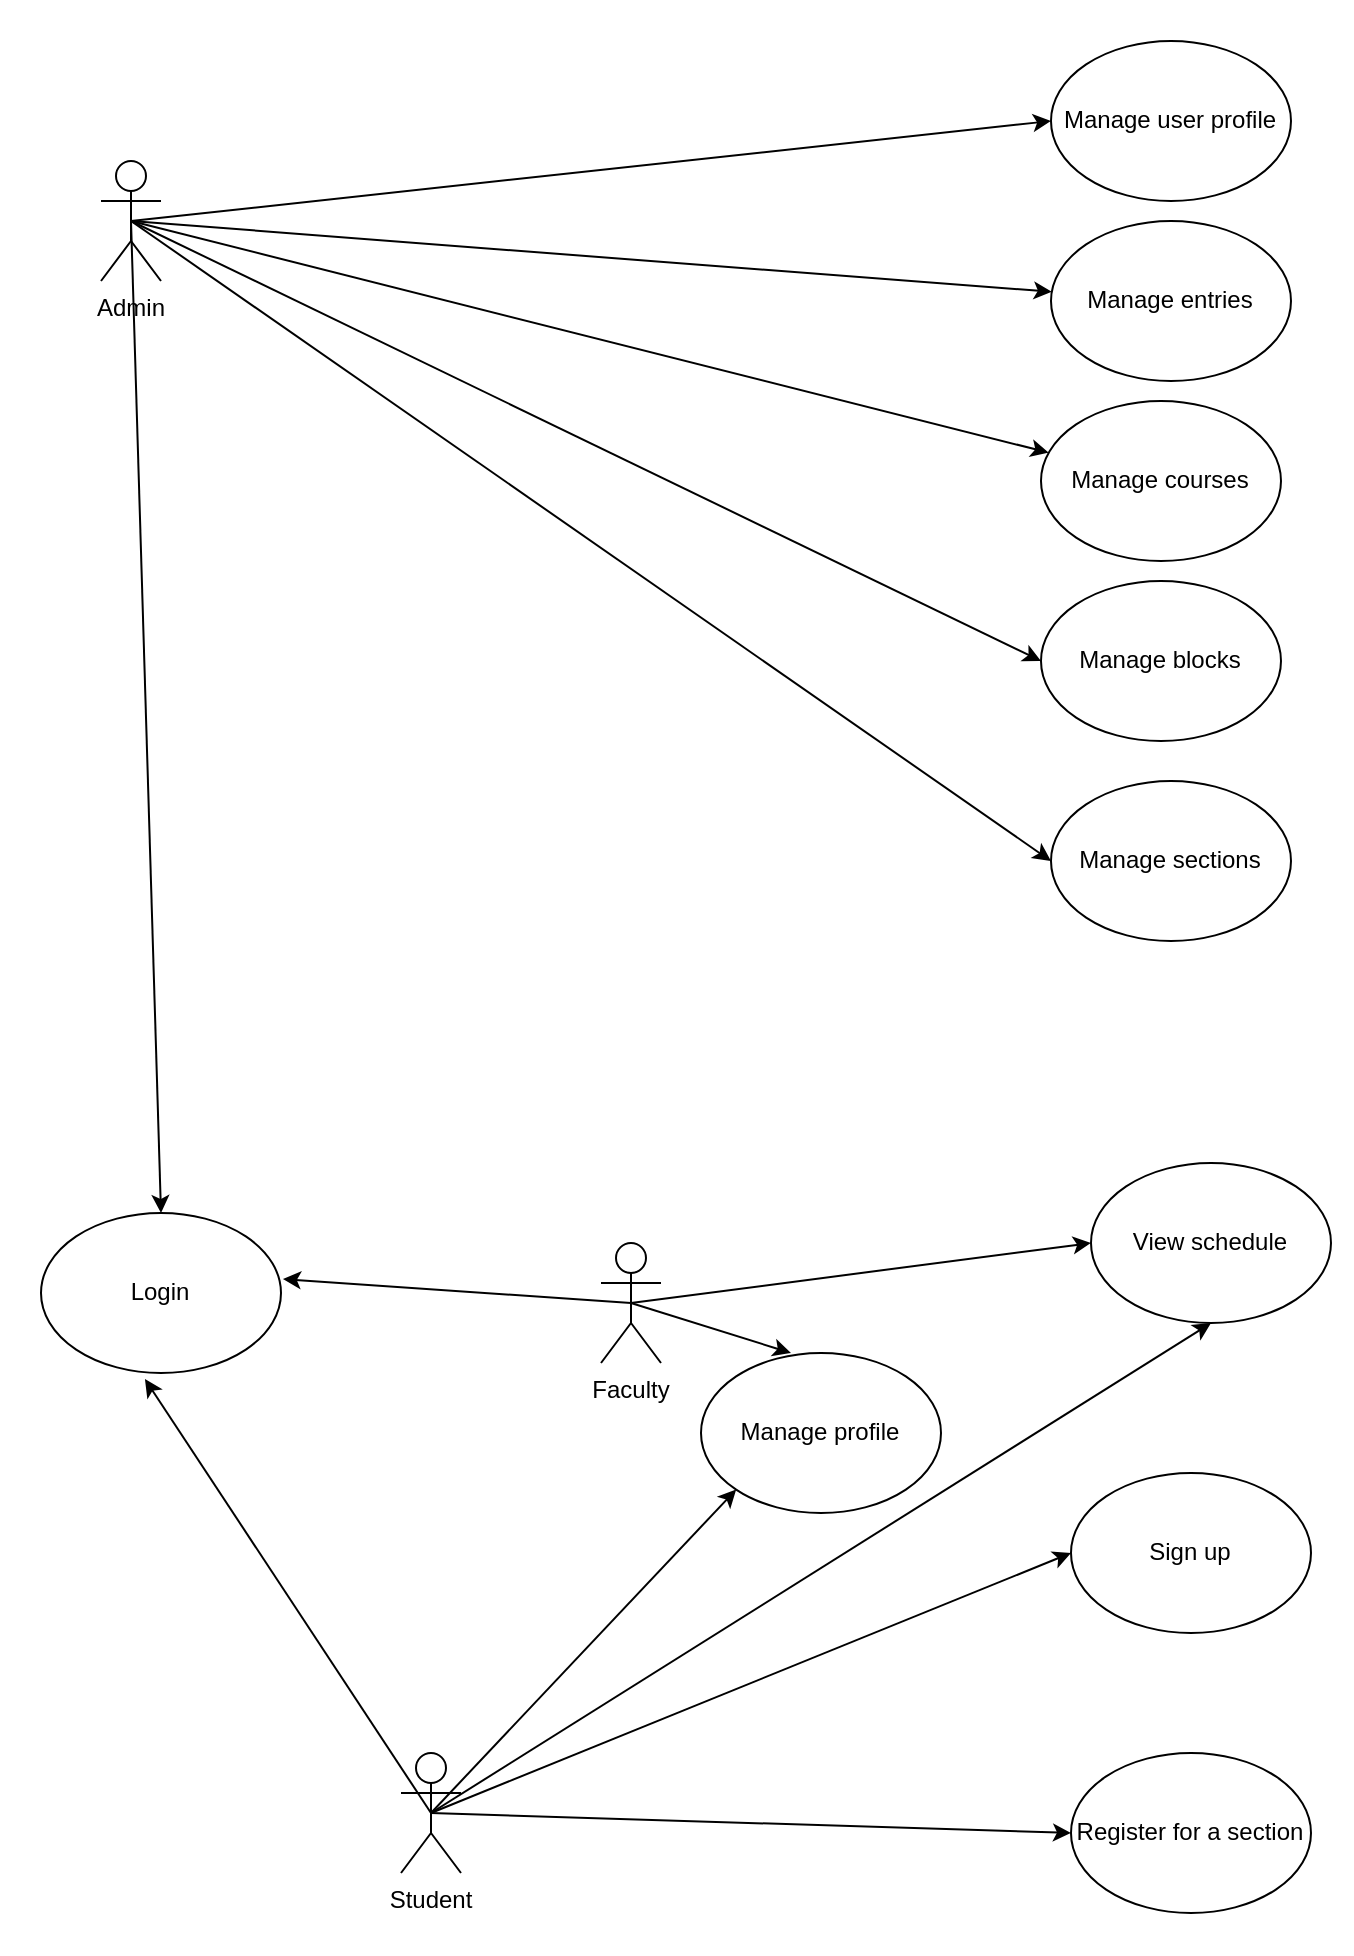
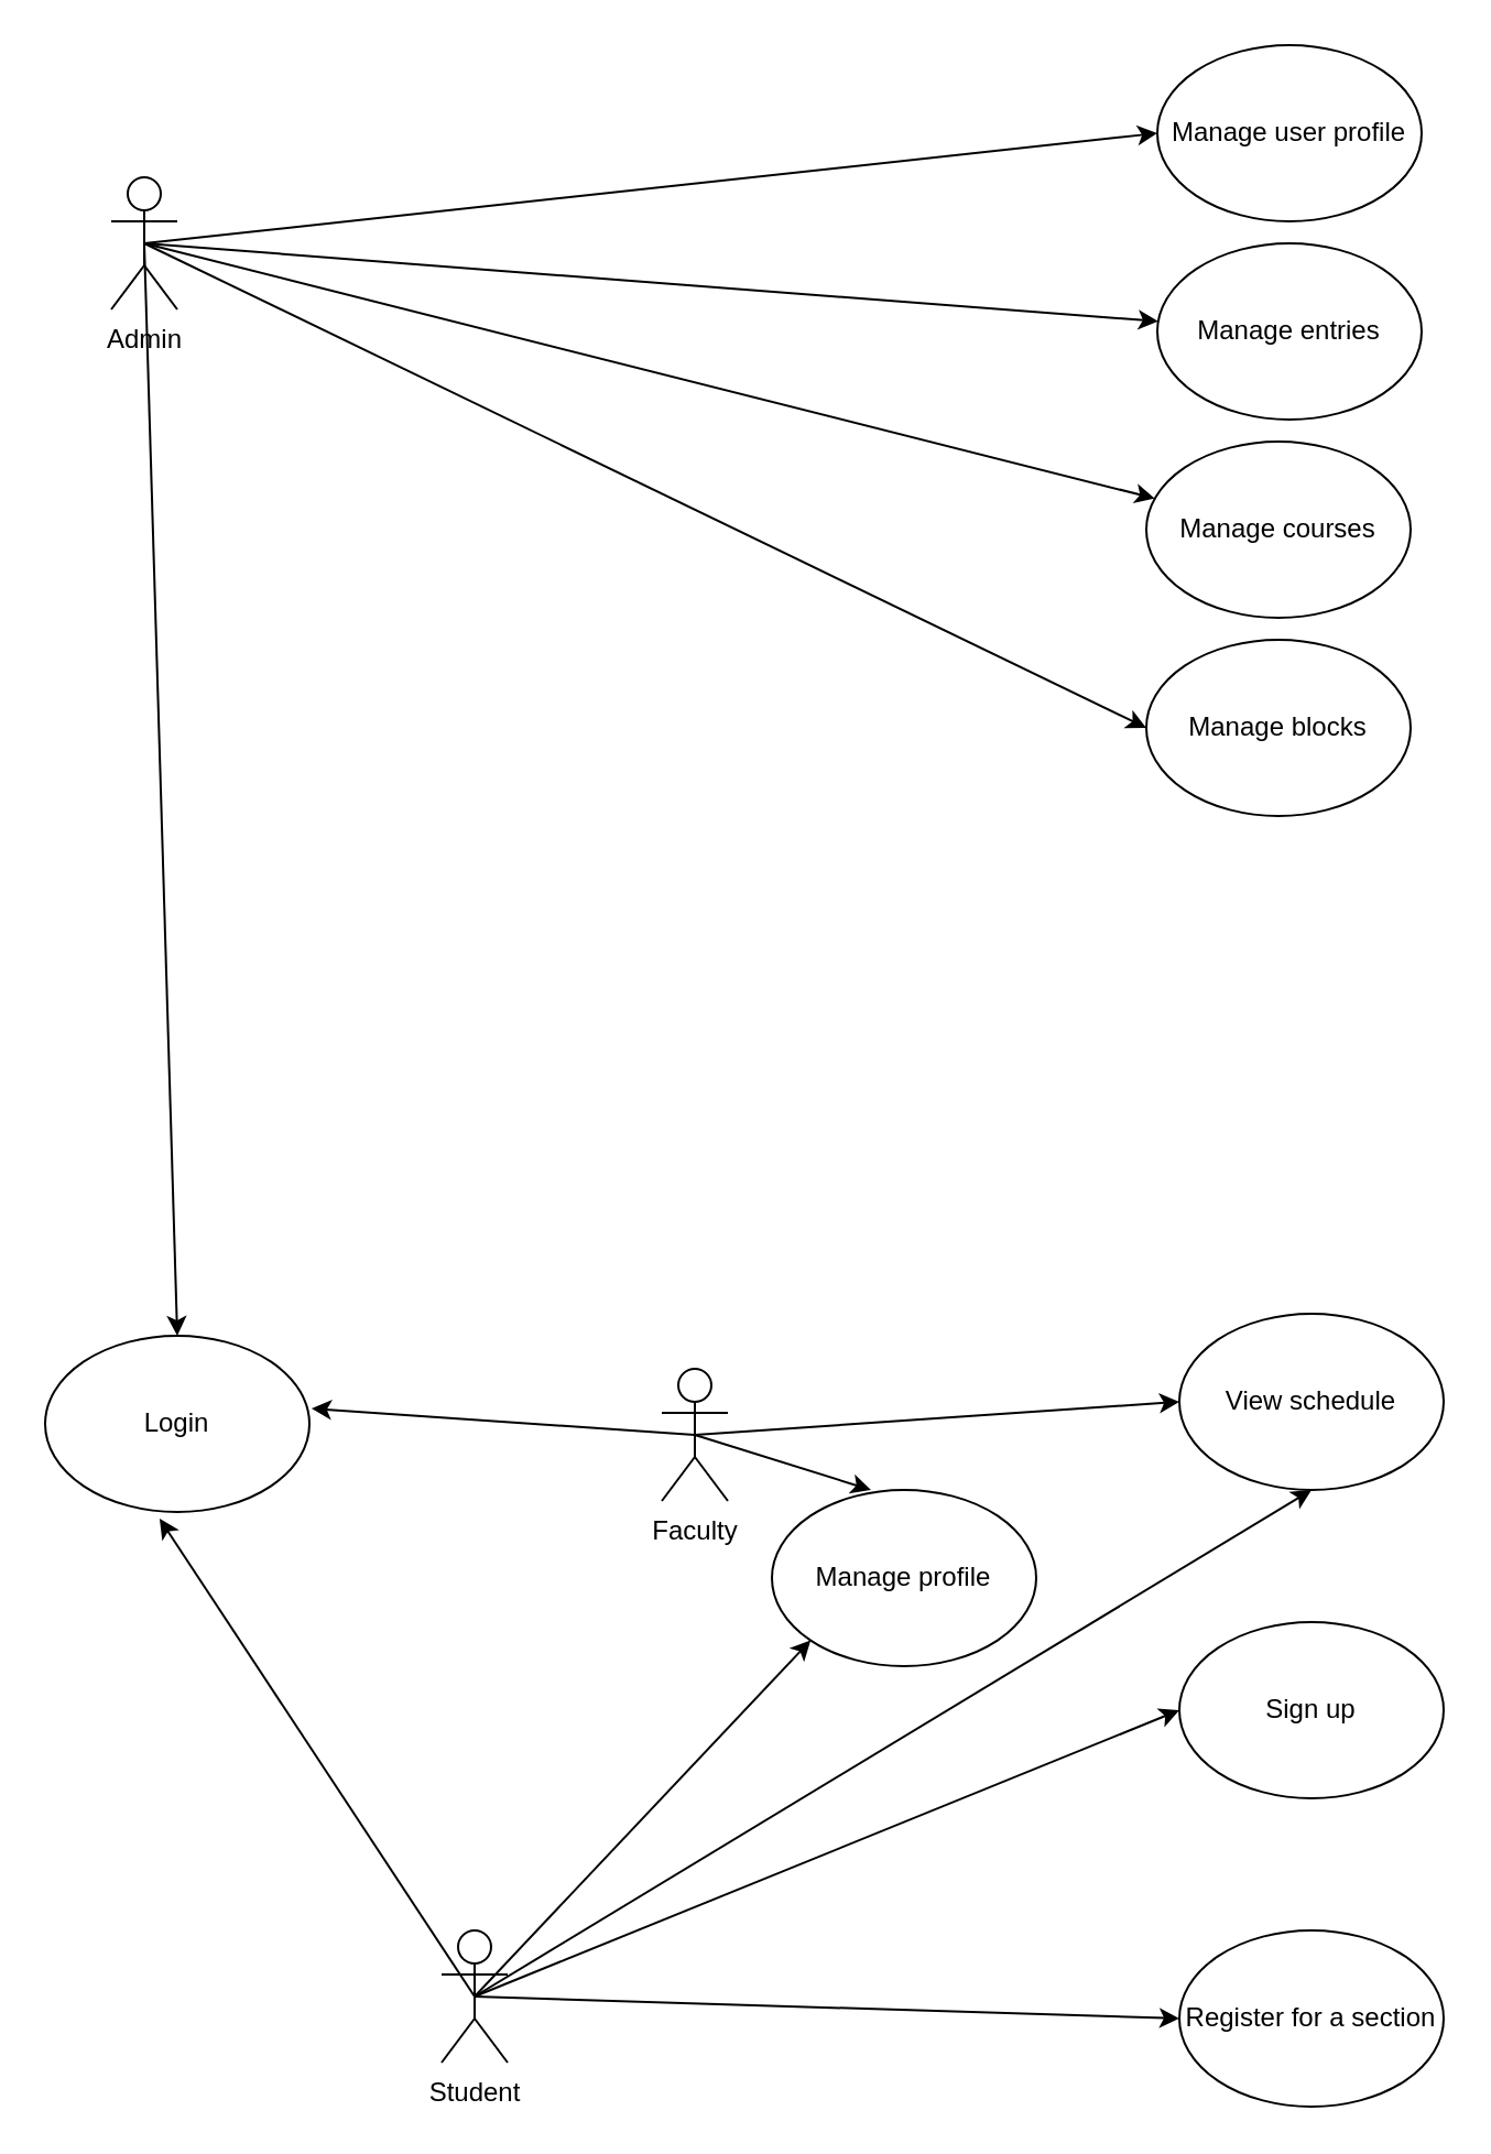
- <mxCell id="12" value="" style="endArrow=classic;html=1;exitX=0.5;exitY=0.5;exitDx=0;exitDy=0;exitPerimeter=0;entryX=0;entryY=0.5;entryDx=0;entryDy=0;" edge="1" parent="1" source="2" target="7"><mxGeometry width="50" height="50" relative="1" as="geometry"><mxPoint x="135" y="807" as="sourcePoint" /><mxPoint x="530" y="907" as="targetPoint" /></mxGeometry></mxCell>
- <mxCell id="7" value="Manage sections" style="ellipse;whiteSpace=wrap;html=1;" vertex="1" parent="1"><mxGeometry x="525" y="390" width="120" height="80" as="geometry" /></mxCell>
- <mxCell id="17" value="View schedule" style="ellipse;whiteSpace=wrap;html=1;" vertex="1" parent="1"><mxGeometry x="545" y="581" width="120" height="80" as="geometry" /></mxCell>
+ <mxCell id="17" value="View schedule" style="ellipse;whiteSpace=wrap;html=1;" vertex="1" parent="1"><mxGeometry x="535" y="596" width="120" height="80" as="geometry" /></mxCell>
